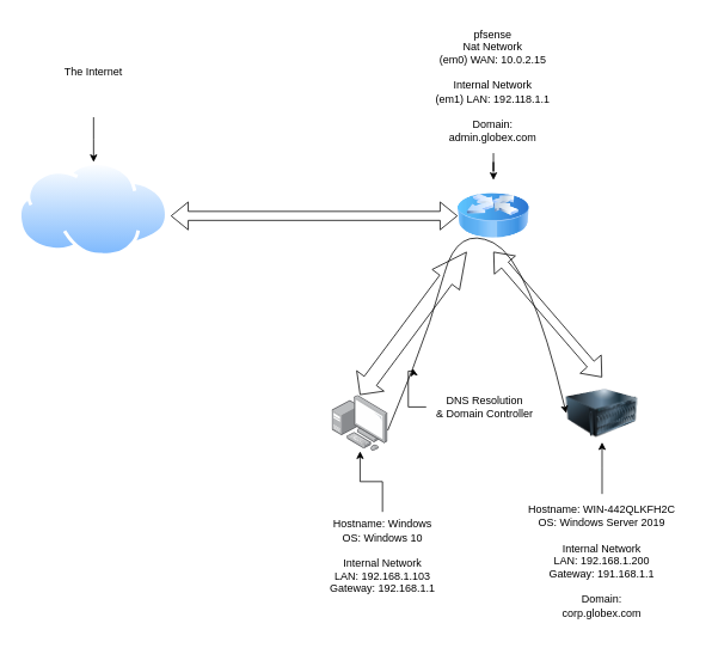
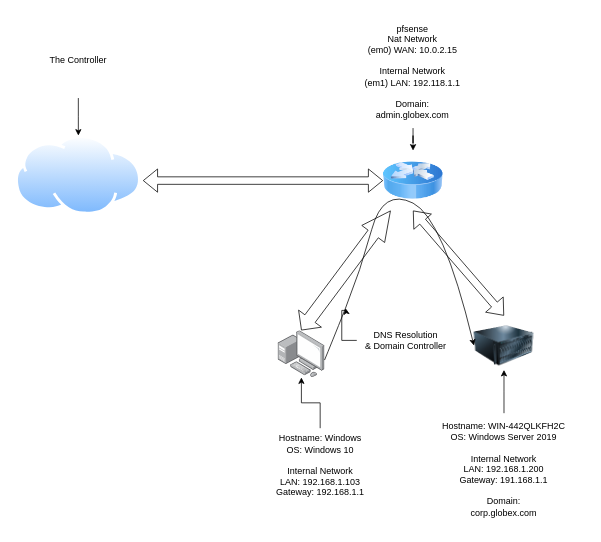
- <mxCell id="8" value="The Internet" style="text;html=1;strokeColor=none;fillColor=none;align=center;verticalAlign=middle;whiteSpace=wrap;rounded=0;" parent="1" vertex="1"><mxGeometry x="23.93" y="30" width="160" height="100" as="geometry" /></mxCell>
+ <mxCell id="8" value="The Controller" style="text;html=1;strokeColor=none;fillColor=none;align=center;verticalAlign=middle;whiteSpace=wrap;rounded=0;" parent="1" vertex="1"><mxGeometry x="23.93" y="30" width="160" height="100" as="geometry" /></mxCell>
